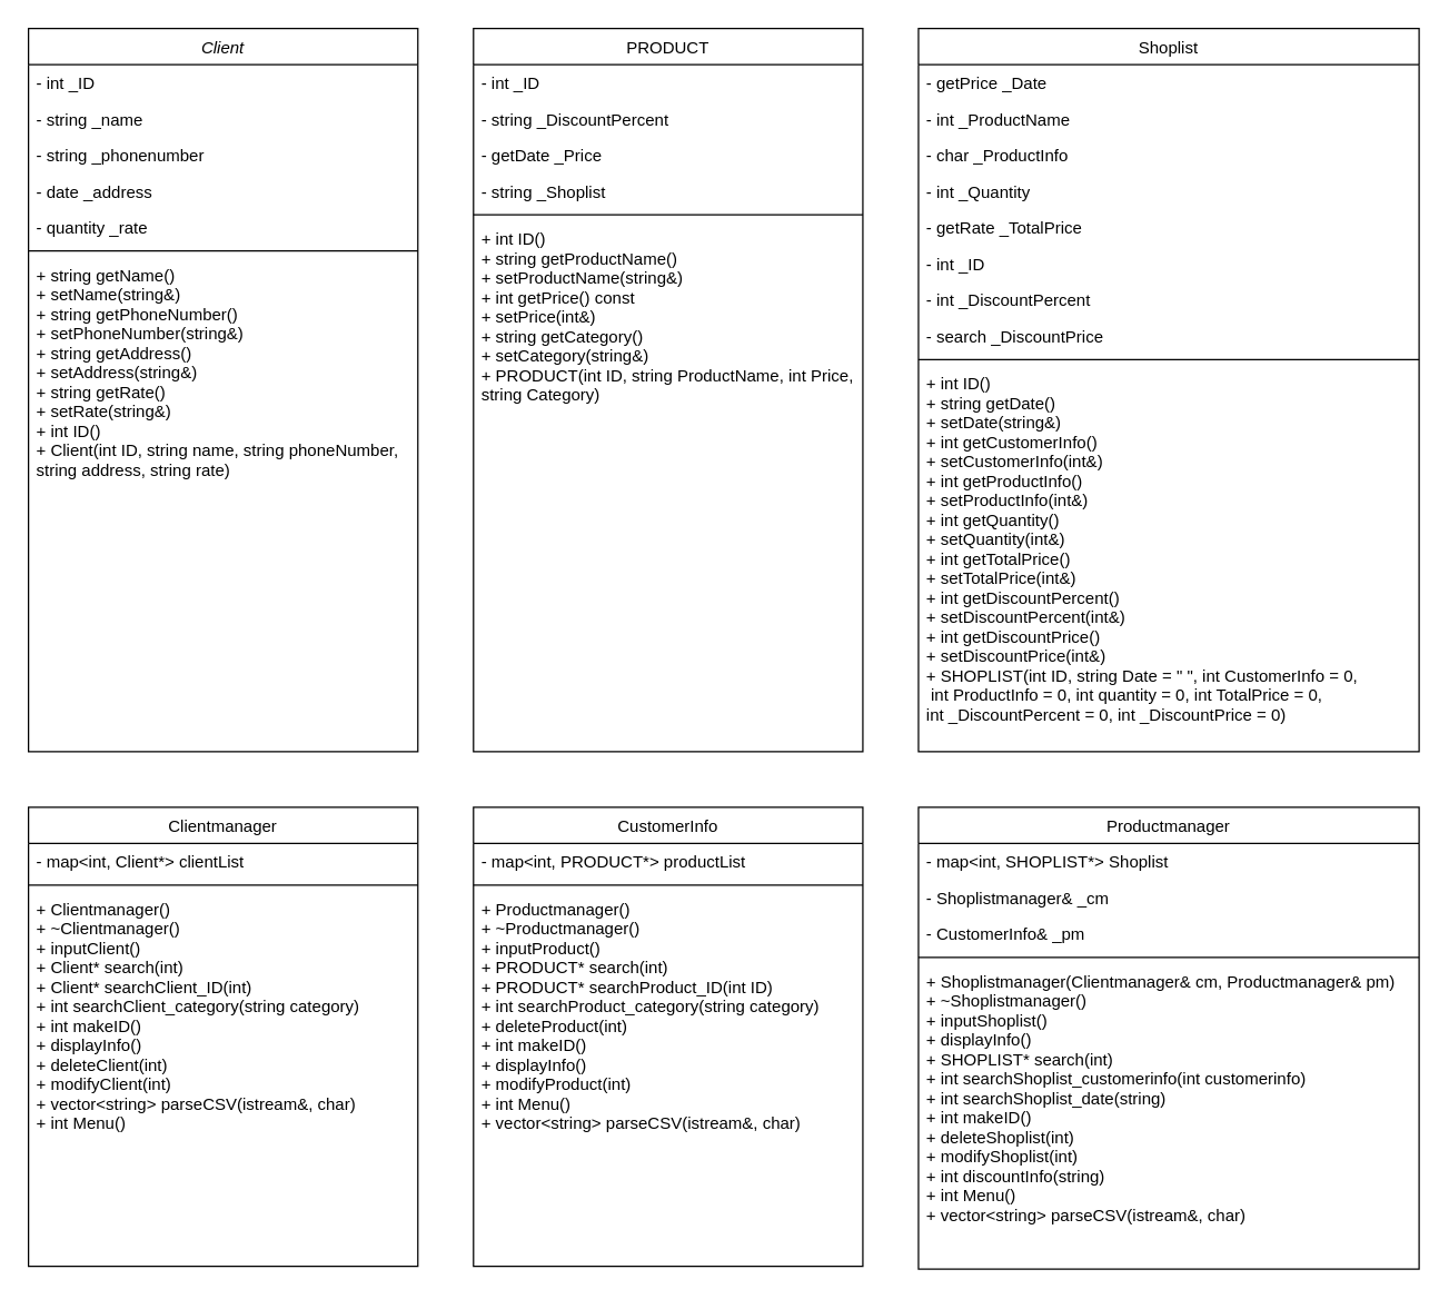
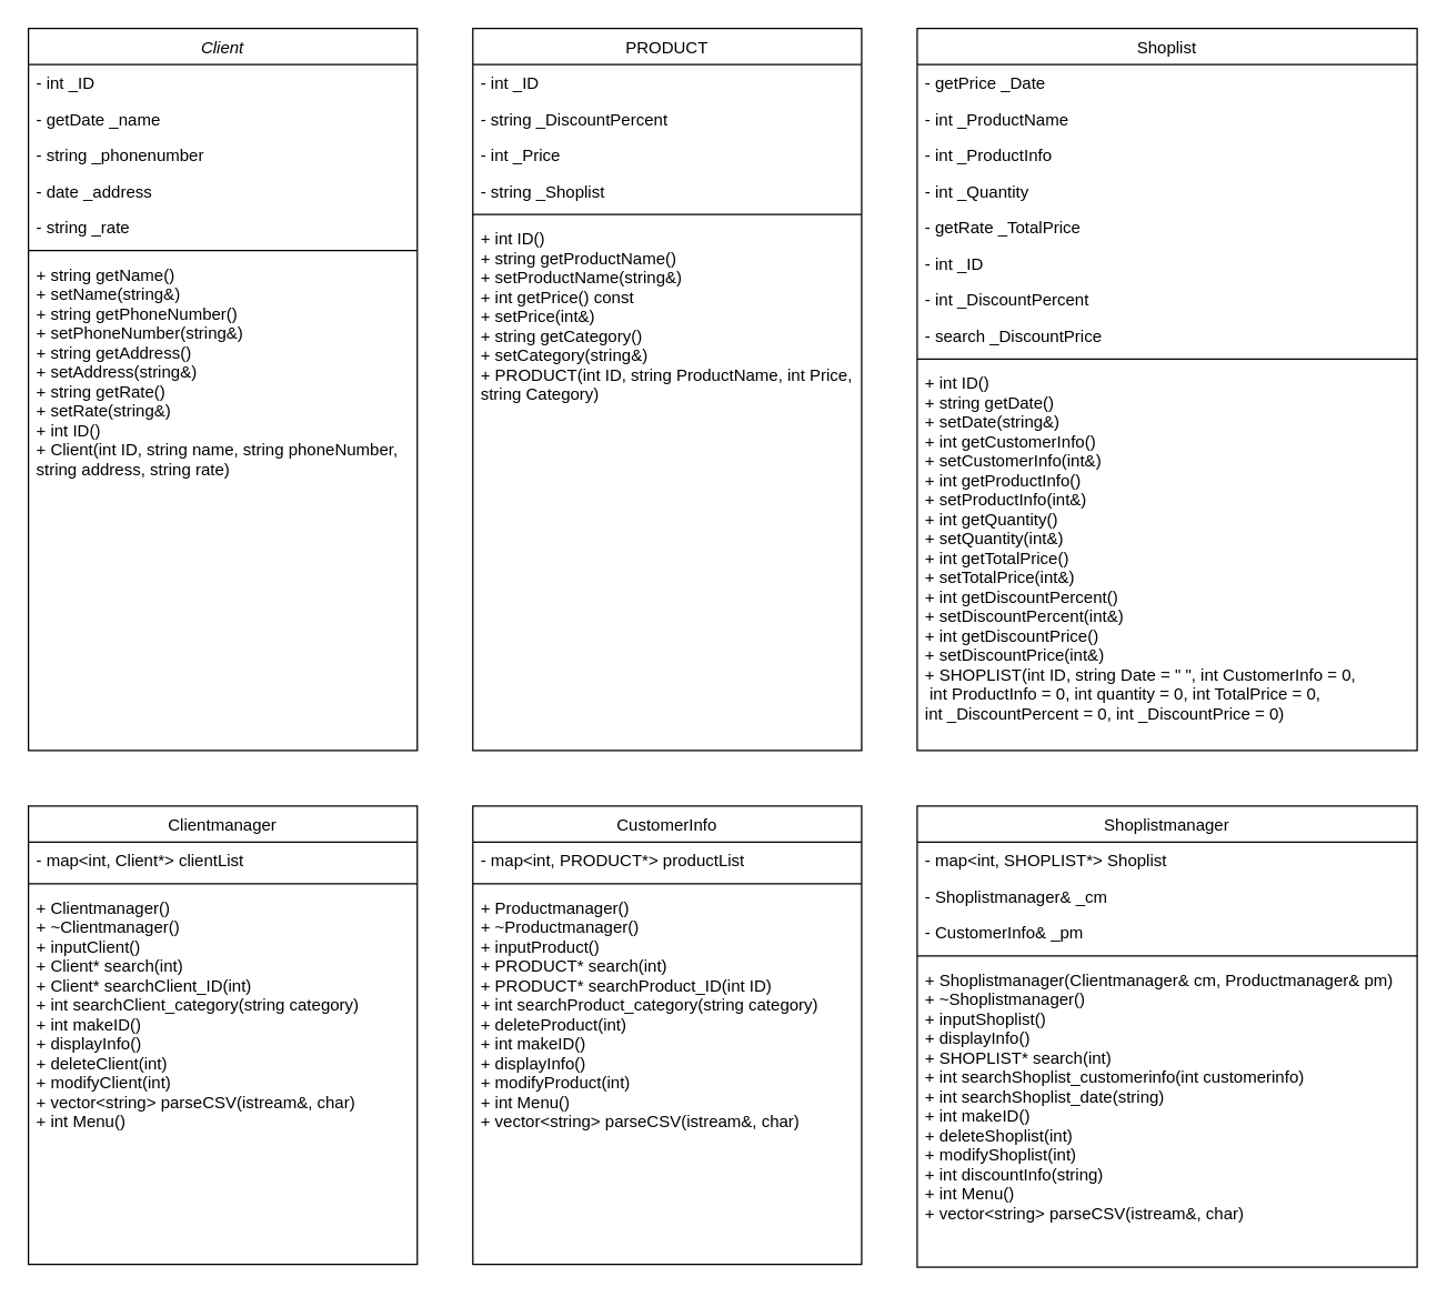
- <mxCell id="4" value="- string _name" style="text;align=left;verticalAlign=top;spacingLeft=4;spacingRight=4;overflow=hidden;rotatable=0;points=[[0,0.5],[1,0.5]];portConstraint=eastwest;rounded=0;shadow=0;html=0;" parent="2" vertex="1"><mxGeometry y="52" width="280" height="26" as="geometry" /></mxCell>
+ <mxCell id="4" value="- getDate _name" style="text;align=left;verticalAlign=top;spacingLeft=4;spacingRight=4;overflow=hidden;rotatable=0;points=[[0,0.5],[1,0.5]];portConstraint=eastwest;rounded=0;shadow=0;html=0;" parent="2" vertex="1"><mxGeometry y="52" width="280" height="26" as="geometry" /></mxCell>
- <mxCell id="28" value="- getDate _Price" style="text;align=left;verticalAlign=top;spacingLeft=4;spacingRight=4;overflow=hidden;rotatable=0;points=[[0,0.5],[1,0.5]];portConstraint=eastwest;rounded=0;shadow=0;html=0;" parent="25" vertex="1"><mxGeometry y="78" width="280" height="26" as="geometry" /></mxCell>
+ <mxCell id="28" value="- int _Price" style="text;align=left;verticalAlign=top;spacingLeft=4;spacingRight=4;overflow=hidden;rotatable=0;points=[[0,0.5],[1,0.5]];portConstraint=eastwest;rounded=0;shadow=0;html=0;" parent="25" vertex="1"><mxGeometry y="78" width="280" height="26" as="geometry" /></mxCell>
- <mxCell id="13" value="- char _ProductInfo" style="text;align=left;verticalAlign=top;spacingLeft=4;spacingRight=4;overflow=hidden;rotatable=0;points=[[0,0.5],[1,0.5]];portConstraint=eastwest;rounded=0;shadow=0;html=0;" parent="10" vertex="1"><mxGeometry y="78" width="360" height="26" as="geometry" /></mxCell>
+ <mxCell id="13" value="- int _ProductInfo" style="text;align=left;verticalAlign=top;spacingLeft=4;spacingRight=4;overflow=hidden;rotatable=0;points=[[0,0.5],[1,0.5]];portConstraint=eastwest;rounded=0;shadow=0;html=0;" parent="10" vertex="1"><mxGeometry y="78" width="360" height="26" as="geometry" /></mxCell>
- <mxCell id="7" value="- quantity _rate" style="text;align=left;verticalAlign=top;spacingLeft=4;spacingRight=4;overflow=hidden;rotatable=0;points=[[0,0.5],[1,0.5]];portConstraint=eastwest;rounded=0;shadow=0;html=0;" parent="2" vertex="1"><mxGeometry y="130" width="280" height="26" as="geometry" /></mxCell>
+ <mxCell id="7" value="- string _rate" style="text;align=left;verticalAlign=top;spacingLeft=4;spacingRight=4;overflow=hidden;rotatable=0;points=[[0,0.5],[1,0.5]];portConstraint=eastwest;rounded=0;shadow=0;html=0;" parent="2" vertex="1"><mxGeometry y="130" width="280" height="26" as="geometry" /></mxCell>
- <mxCell id="36" value="Productmanager" style="swimlane;fontStyle=0;align=center;verticalAlign=top;childLayout=stackLayout;horizontal=1;startSize=26;horizontalStack=0;resizeParent=1;resizeLast=0;collapsible=1;marginBottom=0;rounded=0;shadow=0;strokeWidth=1;" parent="1" vertex="1"><mxGeometry x="660" y="580" width="360" height="332" as="geometry"><mxRectangle x="550" y="140" width="160" height="26" as="alternateBounds" /></mxGeometry></mxCell>
+ <mxCell id="36" value="Shoplistmanager" style="swimlane;fontStyle=0;align=center;verticalAlign=top;childLayout=stackLayout;horizontal=1;startSize=26;horizontalStack=0;resizeParent=1;resizeLast=0;collapsible=1;marginBottom=0;rounded=0;shadow=0;strokeWidth=1;" parent="1" vertex="1"><mxGeometry x="660" y="580" width="360" height="332" as="geometry"><mxRectangle x="550" y="140" width="160" height="26" as="alternateBounds" /></mxGeometry></mxCell>
